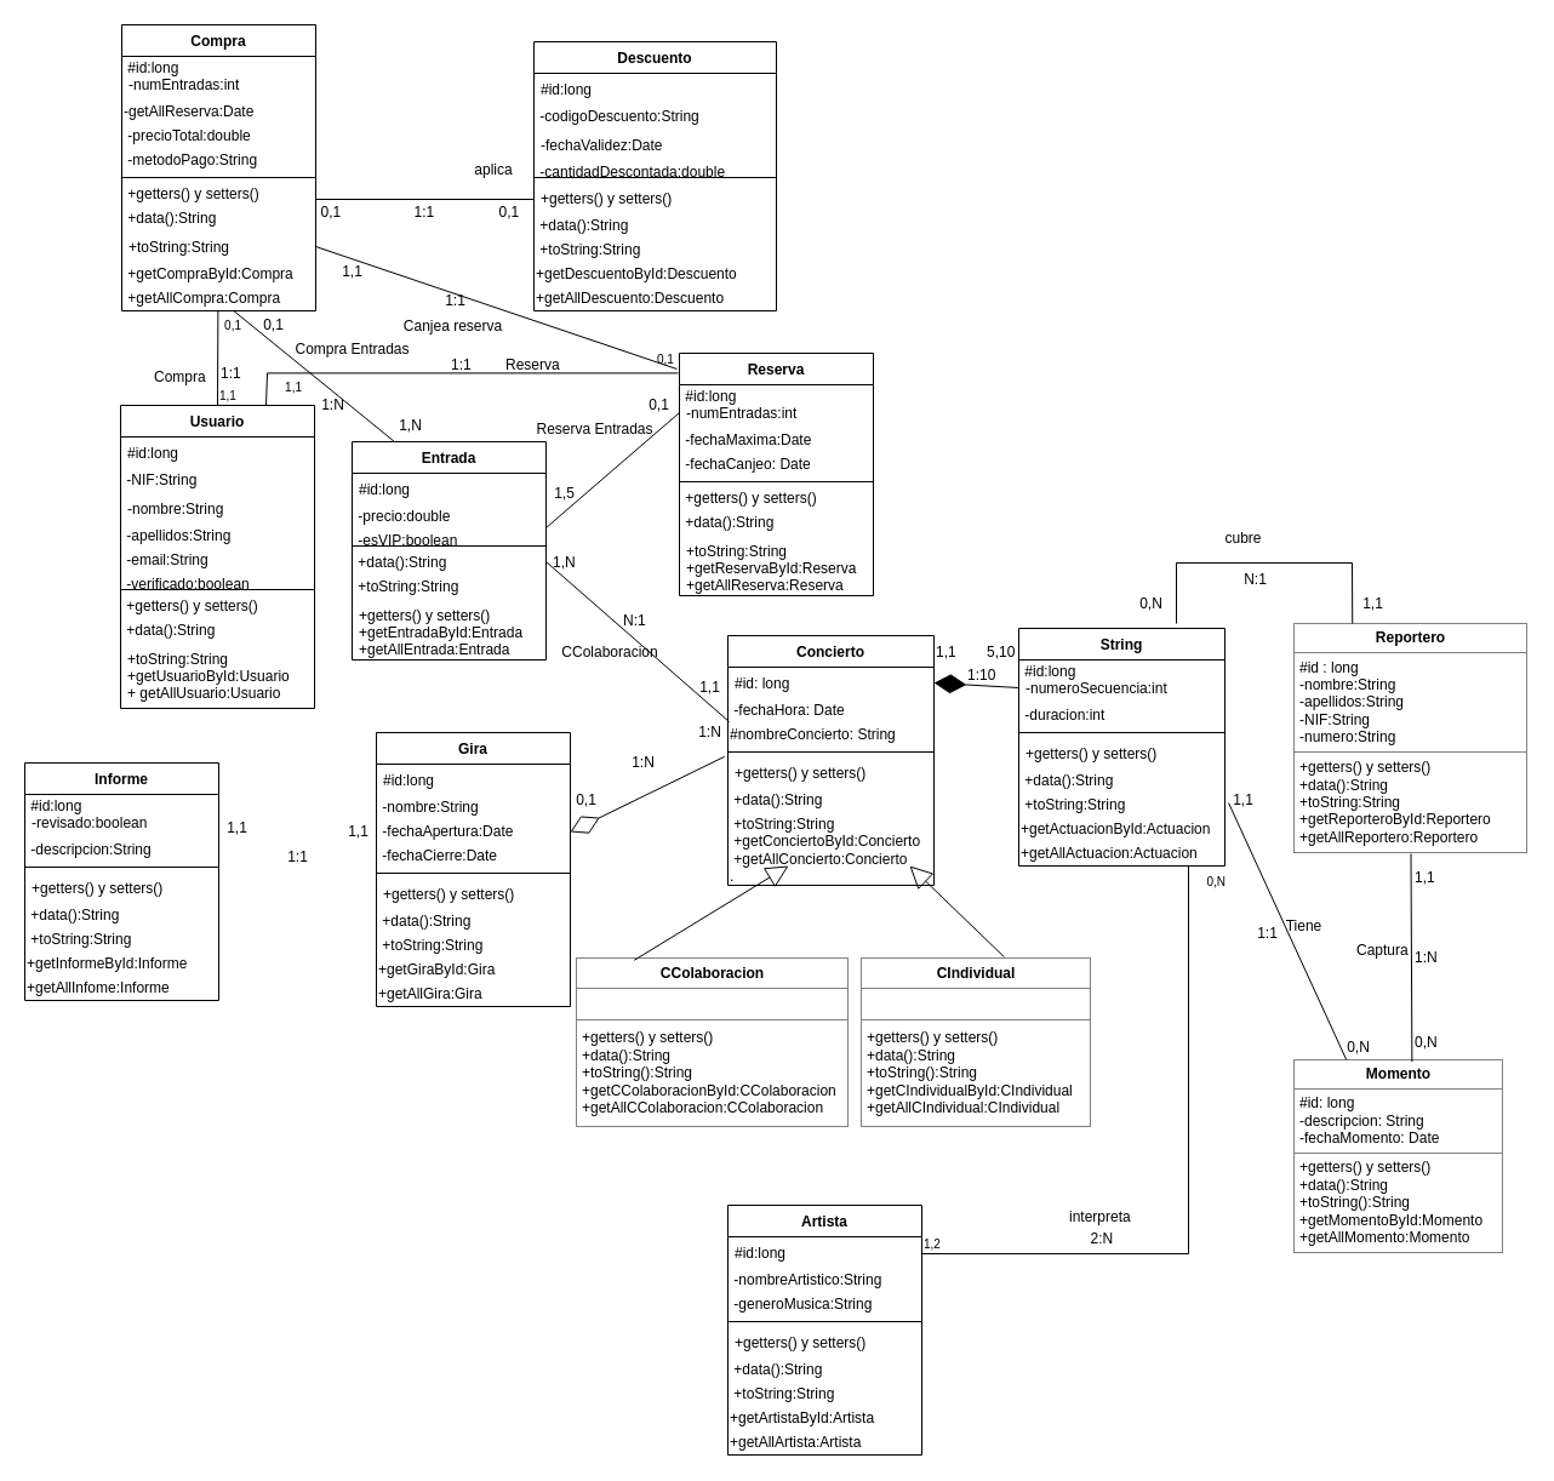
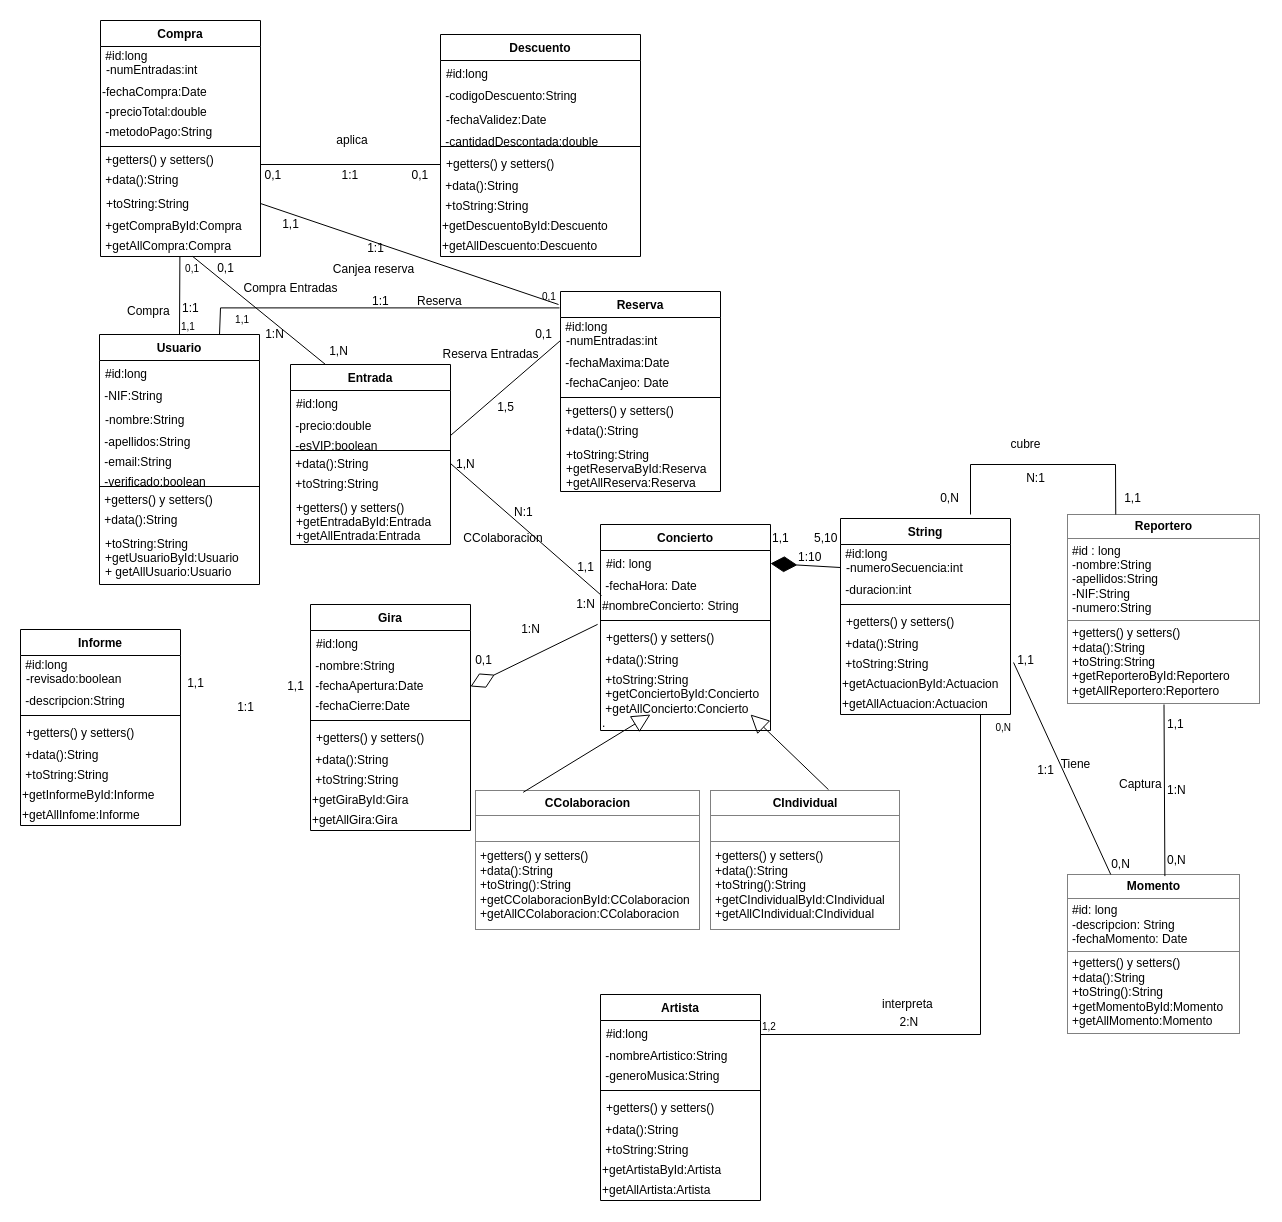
- <mxCell id="65" value="-getAllReserva:Date" style="text;html=1;align=left;verticalAlign=middle;resizable=0;points=[];;autosize=1;" parent="62" vertex="1"><mxGeometry y="62" width="160" height="20" as="geometry" /></mxCell>
+ <mxCell id="65" value="-fechaCompra:Date" style="text;html=1;align=left;verticalAlign=middle;resizable=0;points=[];;autosize=1;" parent="62" vertex="1"><mxGeometry y="62" width="160" height="20" as="geometry" /></mxCell>
- <mxCell id="113" value="aplica" style="text;html=1;strokeColor=none;fillColor=none;align=center;verticalAlign=middle;whiteSpace=wrap;rounded=0;" parent="1" vertex="1"><mxGeometry x="386.5" y="129.5" width="40" height="20" as="geometry" /></mxCell>
+ <mxCell id="113" value="aplica" style="text;html=1;strokeColor=none;fillColor=none;align=center;verticalAlign=middle;whiteSpace=wrap;rounded=0;" parent="1" vertex="1"><mxGeometry x="331.5" y="129.5" width="40" height="20" as="geometry" /></mxCell>
- <mxCell id="138" value="1,5" style="text;html=1;align=center;verticalAlign=middle;resizable=0;points=[];;autosize=1;" parent="1" vertex="1"><mxGeometry x="450" y="397" width="30" height="20" as="geometry" /></mxCell>
+ <mxCell id="138" value="1,5" style="text;html=1;align=center;verticalAlign=middle;resizable=0;points=[];;autosize=1;" parent="1" vertex="1"><mxGeometry x="490" y="397" width="30" height="20" as="geometry" /></mxCell>
